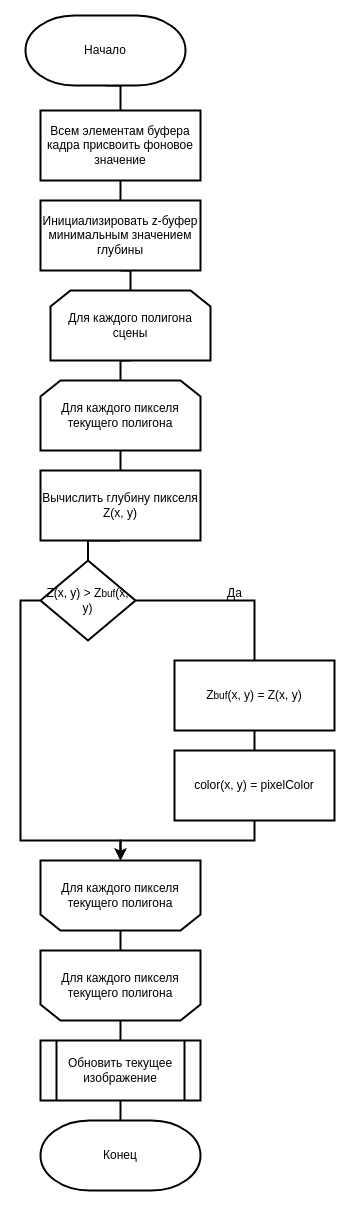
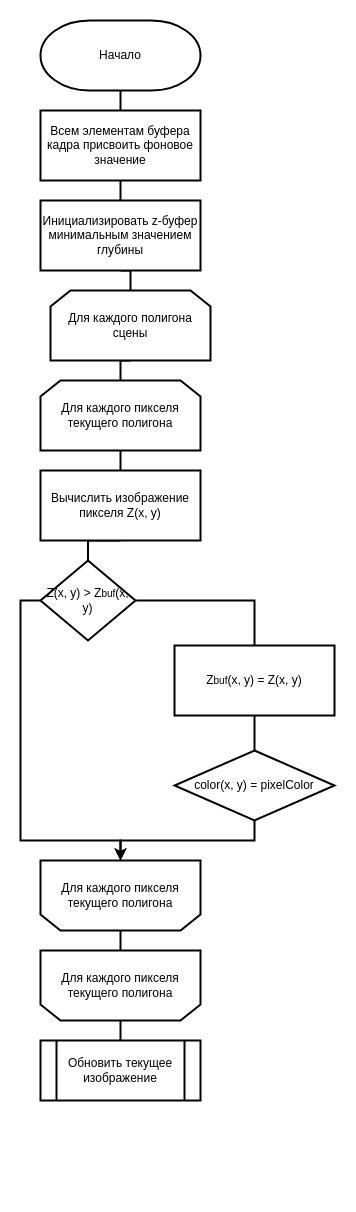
- <mxCell id="3" value="Начало" style="strokeWidth=2;html=1;shape=mxgraph.flowchart.terminator;whiteSpace=wrap;" vertex="1" parent="1"><mxGeometry x="25" y="15" width="160" height="70" as="geometry" /></mxCell>
+ <mxCell id="3" value="Начало" style="strokeWidth=2;html=1;shape=mxgraph.flowchart.terminator;whiteSpace=wrap;" vertex="1" parent="1"><mxGeometry x="40" y="20" width="160" height="70" as="geometry" /></mxCell>
- <mxCell id="28" value="Вычислить глубину пикселя Z(x, y)" style="rounded=0;whiteSpace=wrap;html=1;strokeWidth=2;" vertex="1" parent="1"><mxGeometry x="40" y="470" width="160" height="70" as="geometry" /></mxCell>
+ <mxCell id="28" value="Вычислить изображение пикселя Z(x, y)" style="rounded=0;whiteSpace=wrap;html=1;strokeWidth=2;" vertex="1" parent="1"><mxGeometry x="40" y="470" width="160" height="70" as="geometry" /></mxCell>
- <mxCell id="27" value="Да" style="text;html=1;align=center;verticalAlign=middle;resizable=0;points=[];autosize=1;strokeColor=none;fillColor=none;" vertex="1" parent="1"><mxGeometry x="214" y="578" width="40" height="30" as="geometry" /></mxCell>
- <mxCell id="17" value="Z&lt;font style=&quot;border-color: var(--border-color); font-size: 10px;&quot;&gt;buf&lt;/font&gt;(x, y) = Z(x, y)" style="rounded=0;whiteSpace=wrap;html=1;strokeWidth=2;" vertex="1" parent="1"><mxGeometry x="174" y="660" width="160" height="70" as="geometry" /></mxCell>
+ <mxCell id="17" value="Z&lt;font style=&quot;border-color: var(--border-color); font-size: 10px;&quot;&gt;buf&lt;/font&gt;(x, y) = Z(x, y)" style="rounded=0;whiteSpace=wrap;html=1;strokeWidth=2;" vertex="1" parent="1"><mxGeometry x="174" y="645" width="160" height="70" as="geometry" /></mxCell>
- <mxCell id="19" value="color(x, y) = pixelColor" style="rounded=0;whiteSpace=wrap;html=1;strokeWidth=2;" vertex="1" parent="1"><mxGeometry x="174" y="750" width="160" height="70" as="geometry" /></mxCell>
+ <mxCell id="19" value="color(x, y) = pixelColor" style="rhombus;whiteSpace=wrap;html=1;strokeWidth=2;" vertex="1" parent="1"><mxGeometry x="174" y="750" width="160" height="70" as="geometry" /></mxCell>
- <mxCell id="26" style="edgeStyle=orthogonalEdgeStyle;rounded=0;orthogonalLoop=1;jettySize=auto;html=1;exitX=0.5;exitY=1;exitDx=0;exitDy=0;entryX=0.5;entryY=0;entryDx=0;entryDy=0;entryPerimeter=0;endArrow=none;endFill=0;strokeWidth=2;" edge="1" parent="1" source="24" target="25"><mxGeometry relative="1" as="geometry" /></mxCell>
- <mxCell id="25" value="Конец" style="strokeWidth=2;html=1;shape=mxgraph.flowchart.terminator;whiteSpace=wrap;" vertex="1" parent="1"><mxGeometry x="40" y="1120" width="160" height="70" as="geometry" /></mxCell>
